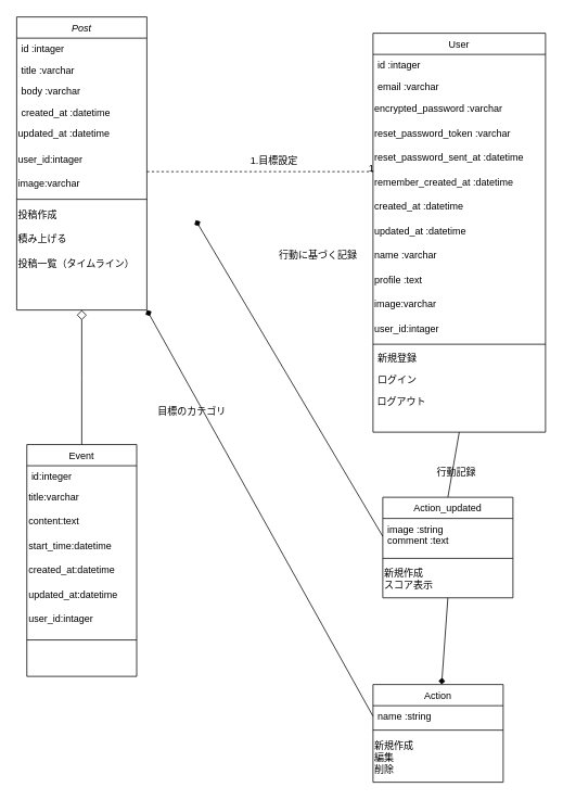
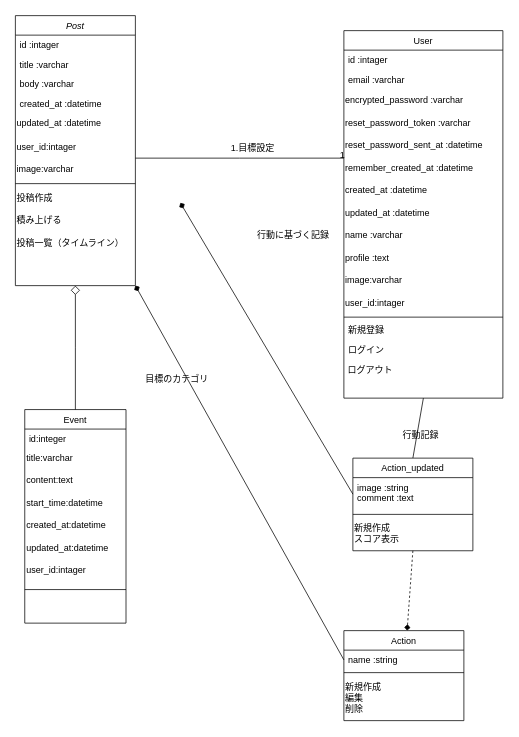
- <mxCell id="47" value="" style="endArrow=none;shadow=0;strokeWidth=1;rounded=0;endFill=0;edgeStyle=elbowEdgeStyle;elbow=vertical;dashed=1;" parent="1" source="2" target="30" edge="1"><mxGeometry x="0.5" y="41" relative="1" as="geometry"><mxPoint x="330" y="202" as="sourcePoint" /><mxPoint x="490" y="202" as="targetPoint" /><mxPoint x="-40" y="32" as="offset" /></mxGeometry></mxCell>
+ <mxCell id="47" value="" style="endArrow=none;shadow=0;strokeWidth=1;rounded=0;endFill=0;edgeStyle=elbowEdgeStyle;elbow=vertical;" parent="1" source="2" target="30" edge="1"><mxGeometry x="0.5" y="41" relative="1" as="geometry"><mxPoint x="330" y="202" as="sourcePoint" /><mxPoint x="490" y="202" as="targetPoint" /><mxPoint x="-40" y="32" as="offset" /></mxGeometry></mxCell>
- <mxCell id="25" style="edgeStyle=none;rounded=0;orthogonalLoop=1;jettySize=auto;html=1;exitX=0.5;exitY=1;exitDx=0;exitDy=0;strokeColor=default;endArrow=diamond;endFill=1;startArrow=none;startFill=0;" parent="1" source="26" target="50" edge="1"><mxGeometry relative="1" as="geometry" /></mxCell>
+ <mxCell id="25" style="edgeStyle=none;rounded=0;orthogonalLoop=1;jettySize=auto;html=1;exitX=0.5;exitY=1;exitDx=0;exitDy=0;strokeColor=default;endArrow=diamond;endFill=1;startArrow=none;startFill=0;dashed=1;" parent="1" source="26" target="50" edge="1"><mxGeometry relative="1" as="geometry" /></mxCell>
